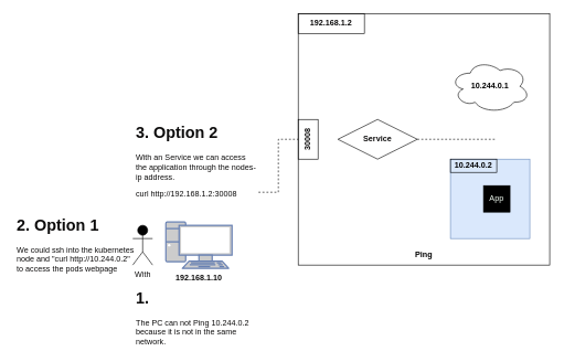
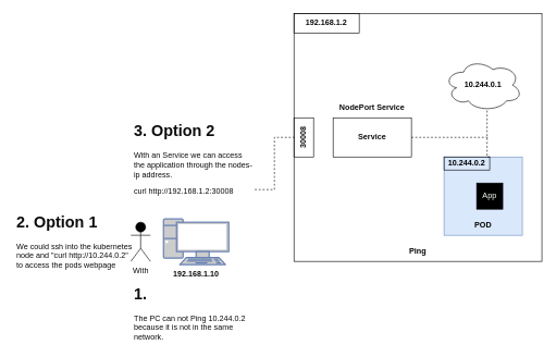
+ <mxCell id="22" value="&lt;b&gt;NodePort Service&lt;/b&gt;" style="text;html=1;strokeColor=none;fillColor=none;align=center;verticalAlign=middle;whiteSpace=wrap;rounded=0;fontColor=#0D0C0C;" vertex="1" parent="1"><mxGeometry x="510" y="150" width="120" height="30" as="geometry" /></mxCell>
+ <mxCell id="14" style="edgeStyle=orthogonalEdgeStyle;rounded=0;orthogonalLoop=1;jettySize=auto;html=1;exitX=1;exitY=0;exitDx=0;exitDy=0;entryX=0.55;entryY=0.95;entryDx=0;entryDy=0;entryPerimeter=0;fontColor=#0D0C0C;endArrow=none;endFill=0;dashed=1;" edge="1" parent="1" source="6" target="9"><mxGeometry relative="1" as="geometry"><Array as="points"><mxPoint x="746" y="240" /></Array></mxGeometry></mxCell>
- <mxCell id="20" value="&lt;b&gt;Service&lt;/b&gt;" style="rhombus;whiteSpace=wrap;html=1;fontColor=#0D0C0C;strokeColor=default;fillColor=none;" vertex="1" parent="1"><mxGeometry x="510" y="180" width="120" height="60" as="geometry" /></mxCell>
+ <mxCell id="20" value="&lt;b&gt;Service&lt;/b&gt;" style="rounded=0;whiteSpace=wrap;html=1;fontColor=#0D0C0C;strokeColor=default;fillColor=none;" vertex="1" parent="1"><mxGeometry x="510" y="180" width="120" height="60" as="geometry" /></mxCell>
+ <mxCell id="7" value="&lt;b&gt;POD&lt;/b&gt;" style="text;html=1;strokeColor=none;fillColor=none;align=center;verticalAlign=middle;whiteSpace=wrap;rounded=0;" vertex="1" parent="4"><mxGeometry x="30" y="90" width="60" height="30" as="geometry" /></mxCell>
